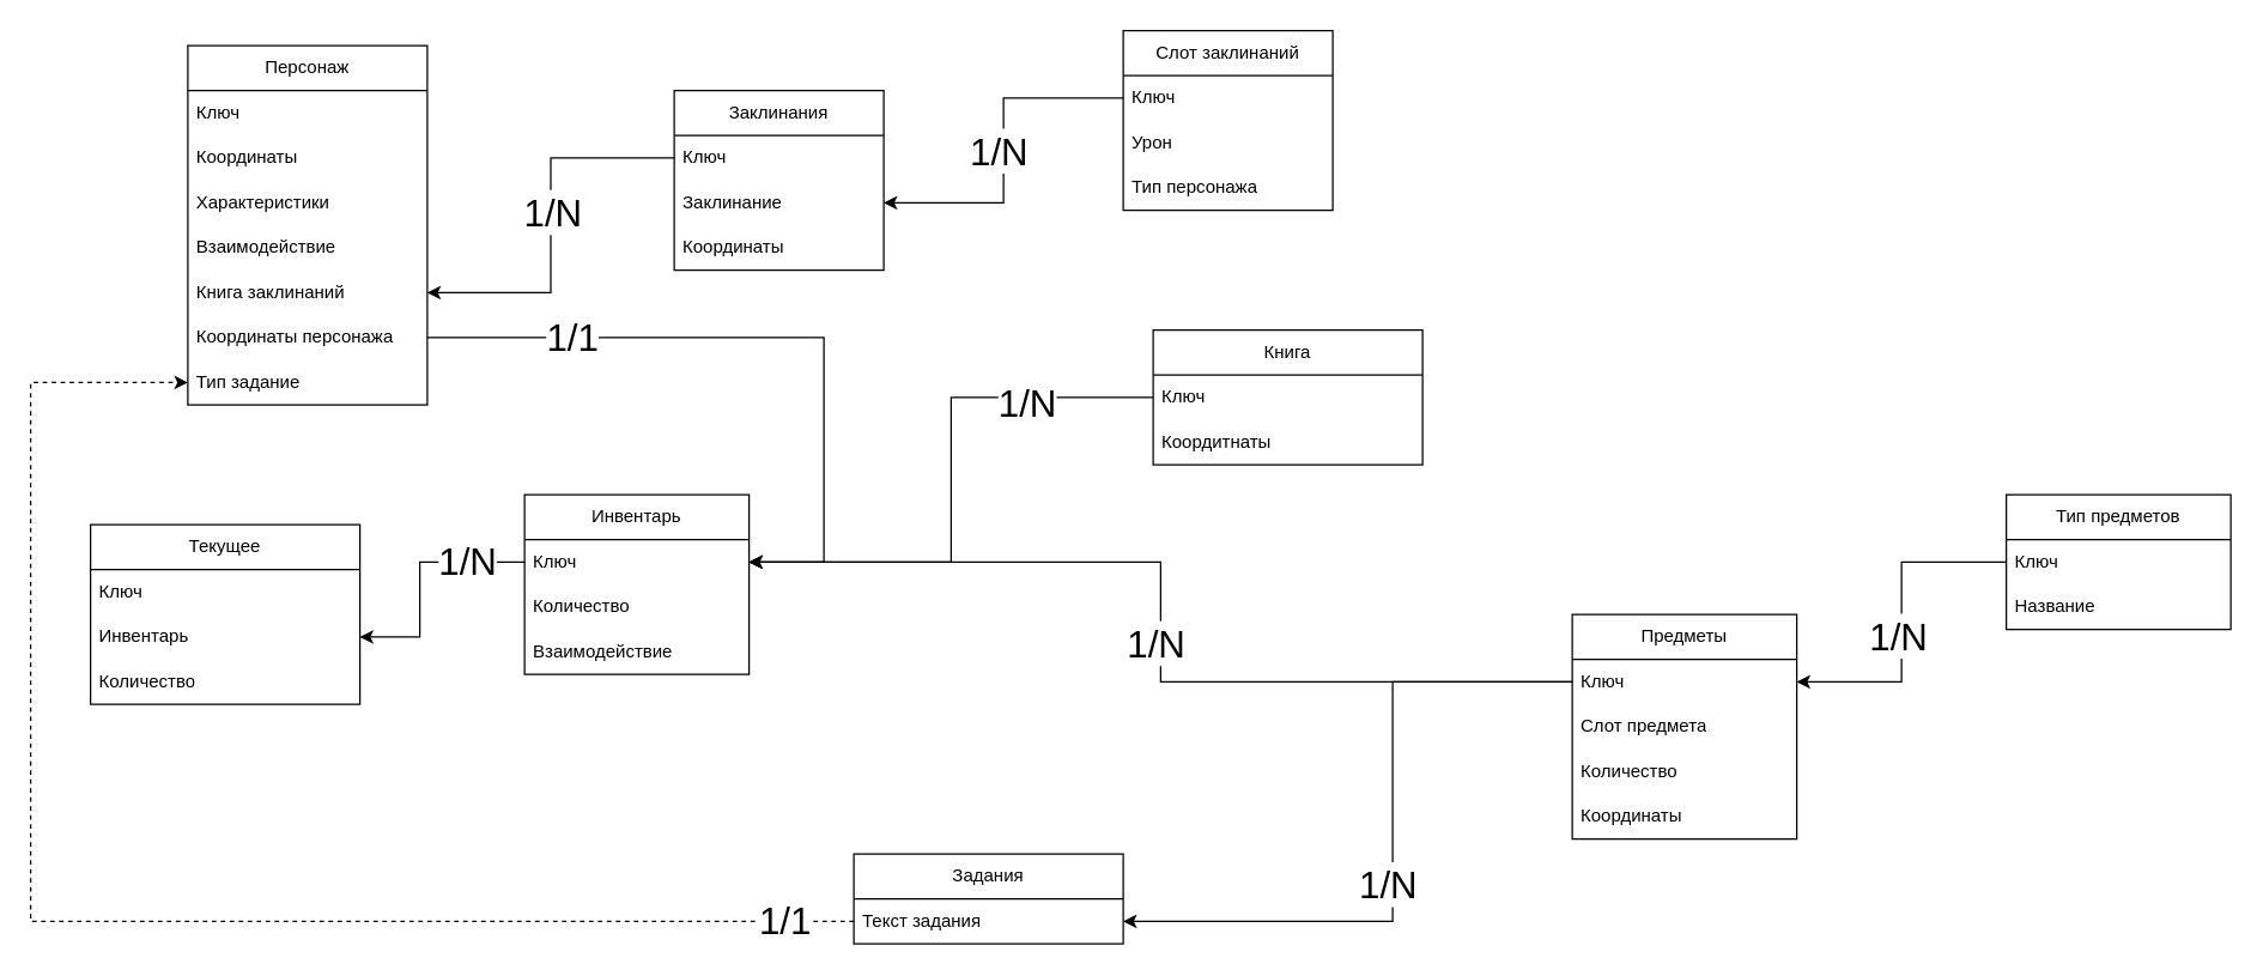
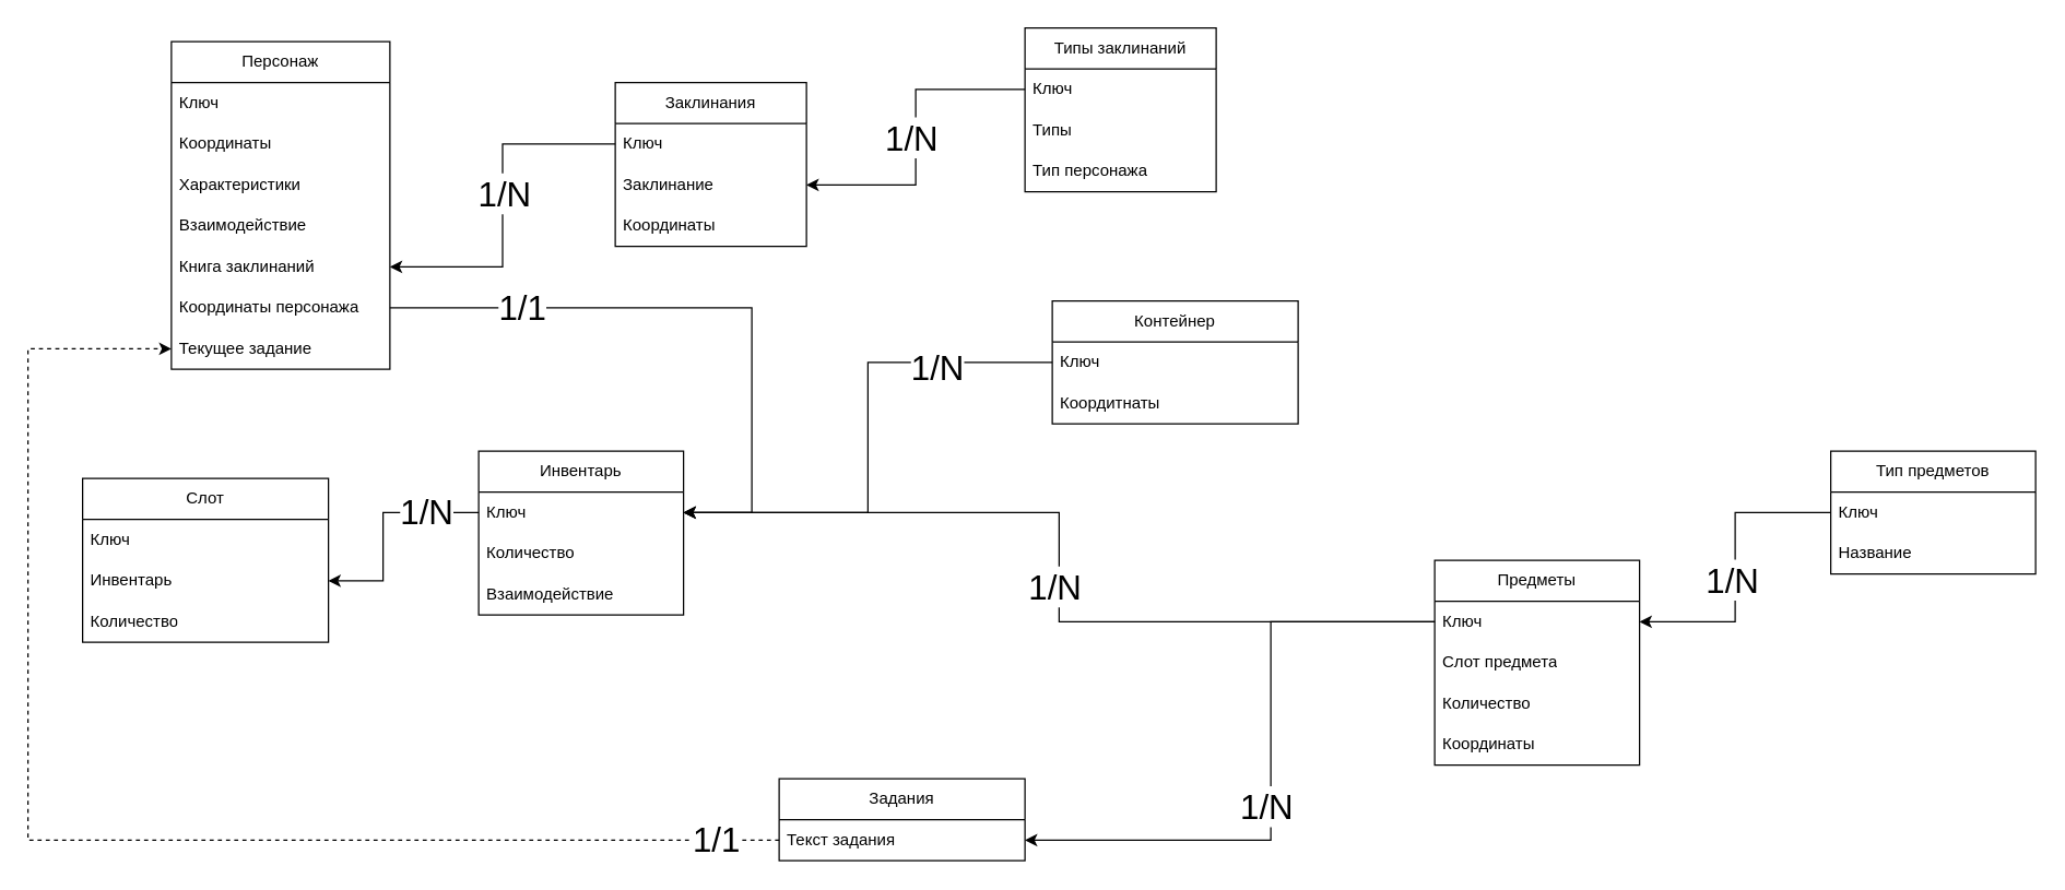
- <mxCell id="30" value="&lt;div&gt;Слот заклинаний&lt;/div&gt;" style="swimlane;fontStyle=0;childLayout=stackLayout;horizontal=1;startSize=30;horizontalStack=0;resizeParent=1;resizeParentMax=0;resizeLast=0;collapsible=1;marginBottom=0;whiteSpace=wrap;html=1;" vertex="1" parent="1"><mxGeometry x="750" y="20" width="140" height="120" as="geometry" /></mxCell>
+ <mxCell id="30" value="&lt;div&gt;Типы заклинаний&lt;/div&gt;" style="swimlane;fontStyle=0;childLayout=stackLayout;horizontal=1;startSize=30;horizontalStack=0;resizeParent=1;resizeParentMax=0;resizeLast=0;collapsible=1;marginBottom=0;whiteSpace=wrap;html=1;" vertex="1" parent="1"><mxGeometry x="750" y="20" width="140" height="120" as="geometry" /></mxCell>
- <mxCell id="32" value="Урон" style="text;strokeColor=none;fillColor=none;align=left;verticalAlign=middle;spacingLeft=4;spacingRight=4;overflow=hidden;points=[[0,0.5],[1,0.5]];portConstraint=eastwest;rotatable=0;whiteSpace=wrap;html=1;" vertex="1" parent="30"><mxGeometry y="60" width="140" height="30" as="geometry" /></mxCell>
+ <mxCell id="32" value="Типы" style="text;strokeColor=none;fillColor=none;align=left;verticalAlign=middle;spacingLeft=4;spacingRight=4;overflow=hidden;points=[[0,0.5],[1,0.5]];portConstraint=eastwest;rotatable=0;whiteSpace=wrap;html=1;" vertex="1" parent="30"><mxGeometry y="60" width="140" height="30" as="geometry" /></mxCell>
- <mxCell id="25" value="Книга" style="swimlane;fontStyle=0;childLayout=stackLayout;horizontal=1;startSize=30;horizontalStack=0;resizeParent=1;resizeParentMax=0;resizeLast=0;collapsible=1;marginBottom=0;whiteSpace=wrap;html=1;" vertex="1" parent="1"><mxGeometry x="770" y="220" width="180" height="90" as="geometry" /></mxCell>
+ <mxCell id="25" value="Контейнер" style="swimlane;fontStyle=0;childLayout=stackLayout;horizontal=1;startSize=30;horizontalStack=0;resizeParent=1;resizeParentMax=0;resizeLast=0;collapsible=1;marginBottom=0;whiteSpace=wrap;html=1;" vertex="1" parent="1"><mxGeometry x="770" y="220" width="180" height="90" as="geometry" /></mxCell>
- <mxCell id="13" value="Тип задание" style="text;strokeColor=none;fillColor=none;align=left;verticalAlign=middle;spacingLeft=4;spacingRight=4;overflow=hidden;points=[[0,0.5],[1,0.5]];portConstraint=eastwest;rotatable=0;whiteSpace=wrap;html=1;" vertex="1" parent="6"><mxGeometry y="210" width="160" height="30" as="geometry" /></mxCell>
+ <mxCell id="13" value="Текущее задание" style="text;strokeColor=none;fillColor=none;align=left;verticalAlign=middle;spacingLeft=4;spacingRight=4;overflow=hidden;points=[[0,0.5],[1,0.5]];portConstraint=eastwest;rotatable=0;whiteSpace=wrap;html=1;" vertex="1" parent="6"><mxGeometry y="210" width="160" height="30" as="geometry" /></mxCell>
- <mxCell id="43" value="Текущее" style="swimlane;fontStyle=0;childLayout=stackLayout;horizontal=1;startSize=30;horizontalStack=0;resizeParent=1;resizeParentMax=0;resizeLast=0;collapsible=1;marginBottom=0;whiteSpace=wrap;html=1;" vertex="1" parent="1"><mxGeometry x="60" y="350" width="180" height="120" as="geometry" /></mxCell>
+ <mxCell id="43" value="Слот" style="swimlane;fontStyle=0;childLayout=stackLayout;horizontal=1;startSize=30;horizontalStack=0;resizeParent=1;resizeParentMax=0;resizeLast=0;collapsible=1;marginBottom=0;whiteSpace=wrap;html=1;" vertex="1" parent="1"><mxGeometry x="60" y="350" width="180" height="120" as="geometry" /></mxCell>
